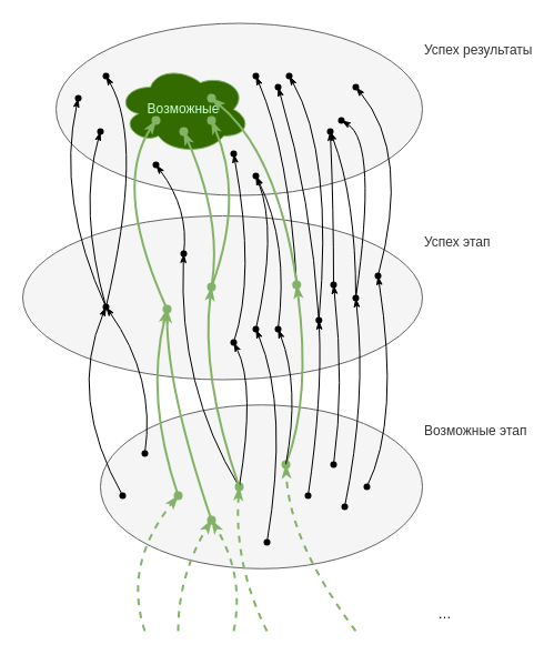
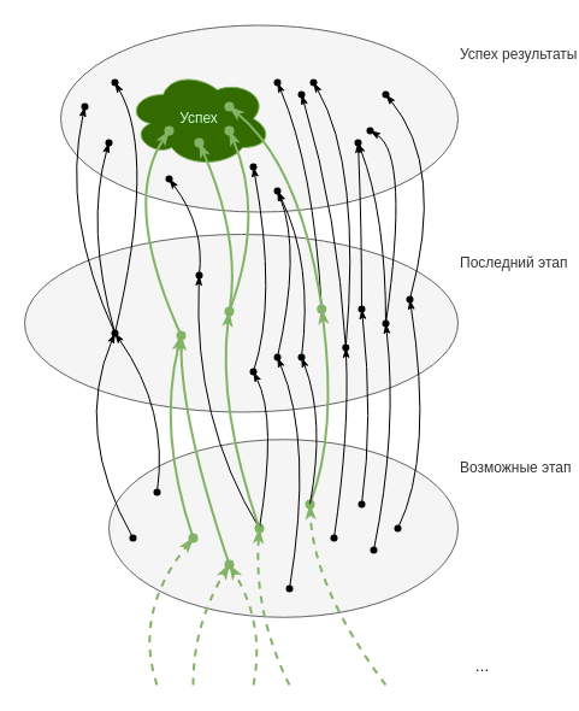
- <mxCell id="8" value="Возможные" style="ellipse;shape=cloud;whiteSpace=wrap;html=1;fillColor=#346B00;strokeColor=#82b366;fontColor=#C7FFDA;gradientColor=none;" parent="1" vertex="1"><mxGeometry x="105" y="58" width="120" height="80" as="geometry" /></mxCell>
+ <mxCell id="8" value="Успех" style="ellipse;shape=cloud;whiteSpace=wrap;html=1;fillColor=#346B00;strokeColor=#82b366;fontColor=#C7FFDA;gradientColor=none;" parent="1" vertex="1"><mxGeometry x="105" y="58" width="120" height="80" as="geometry" /></mxCell>
- <mxCell id="3" value="Успех этап" style="ellipse;whiteSpace=wrap;html=1;labelPosition=right;verticalLabelPosition=top;align=left;verticalAlign=bottom;spacingBottom=-33;fillColor=#f5f5f5;fontColor=#333333;strokeColor=#666666;" parent="1" vertex="1"><mxGeometry x="20" y="194" width="360" height="147.5" as="geometry" /></mxCell>
+ <mxCell id="3" value="Последний этап" style="ellipse;whiteSpace=wrap;html=1;labelPosition=right;verticalLabelPosition=top;align=left;verticalAlign=bottom;spacingBottom=-33;fillColor=#f5f5f5;fontColor=#333333;strokeColor=#666666;" parent="1" vertex="1"><mxGeometry x="20" y="194" width="360" height="147.5" as="geometry" /></mxCell>
